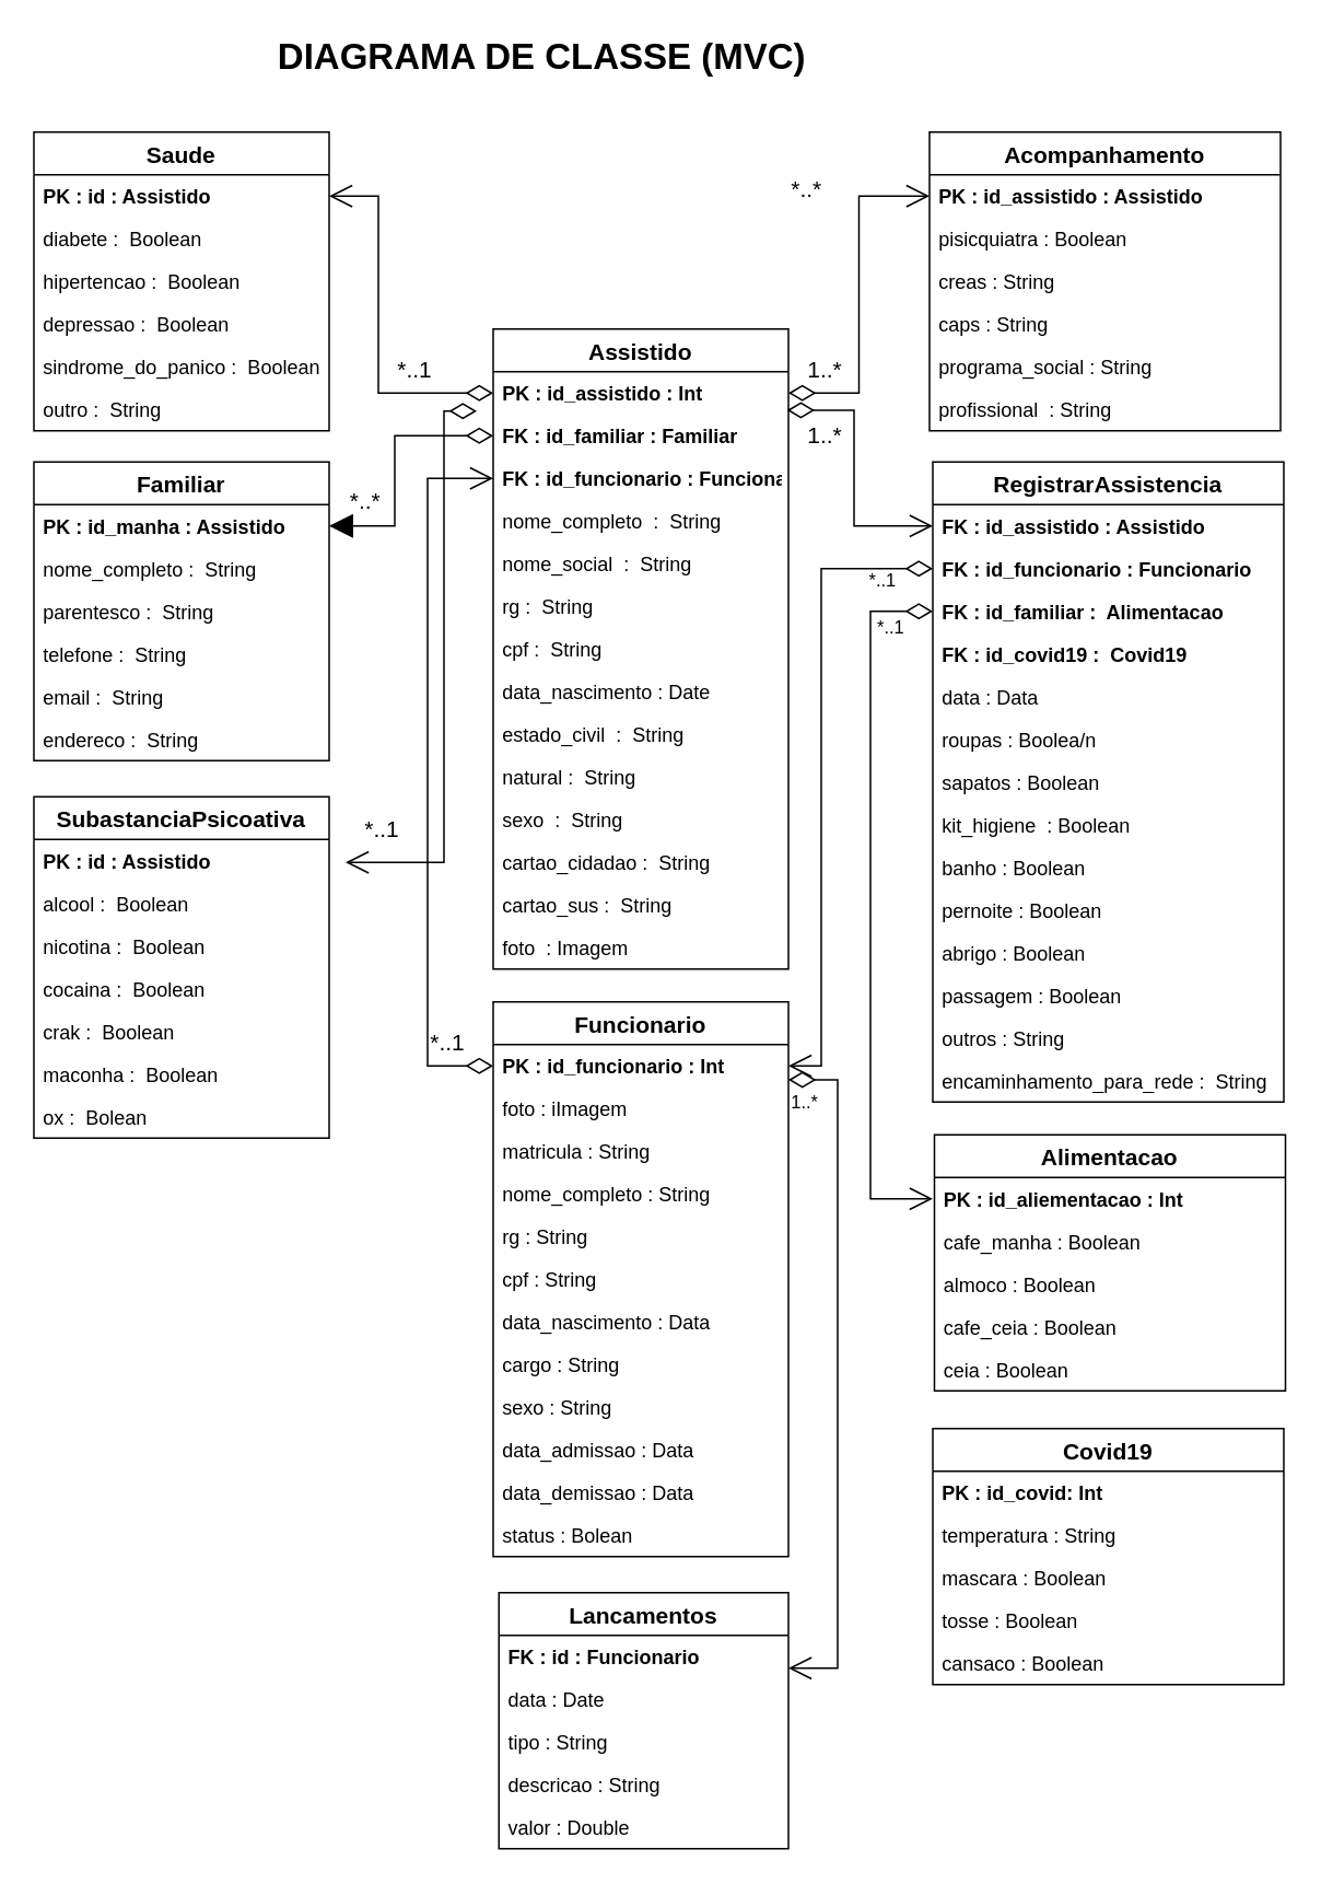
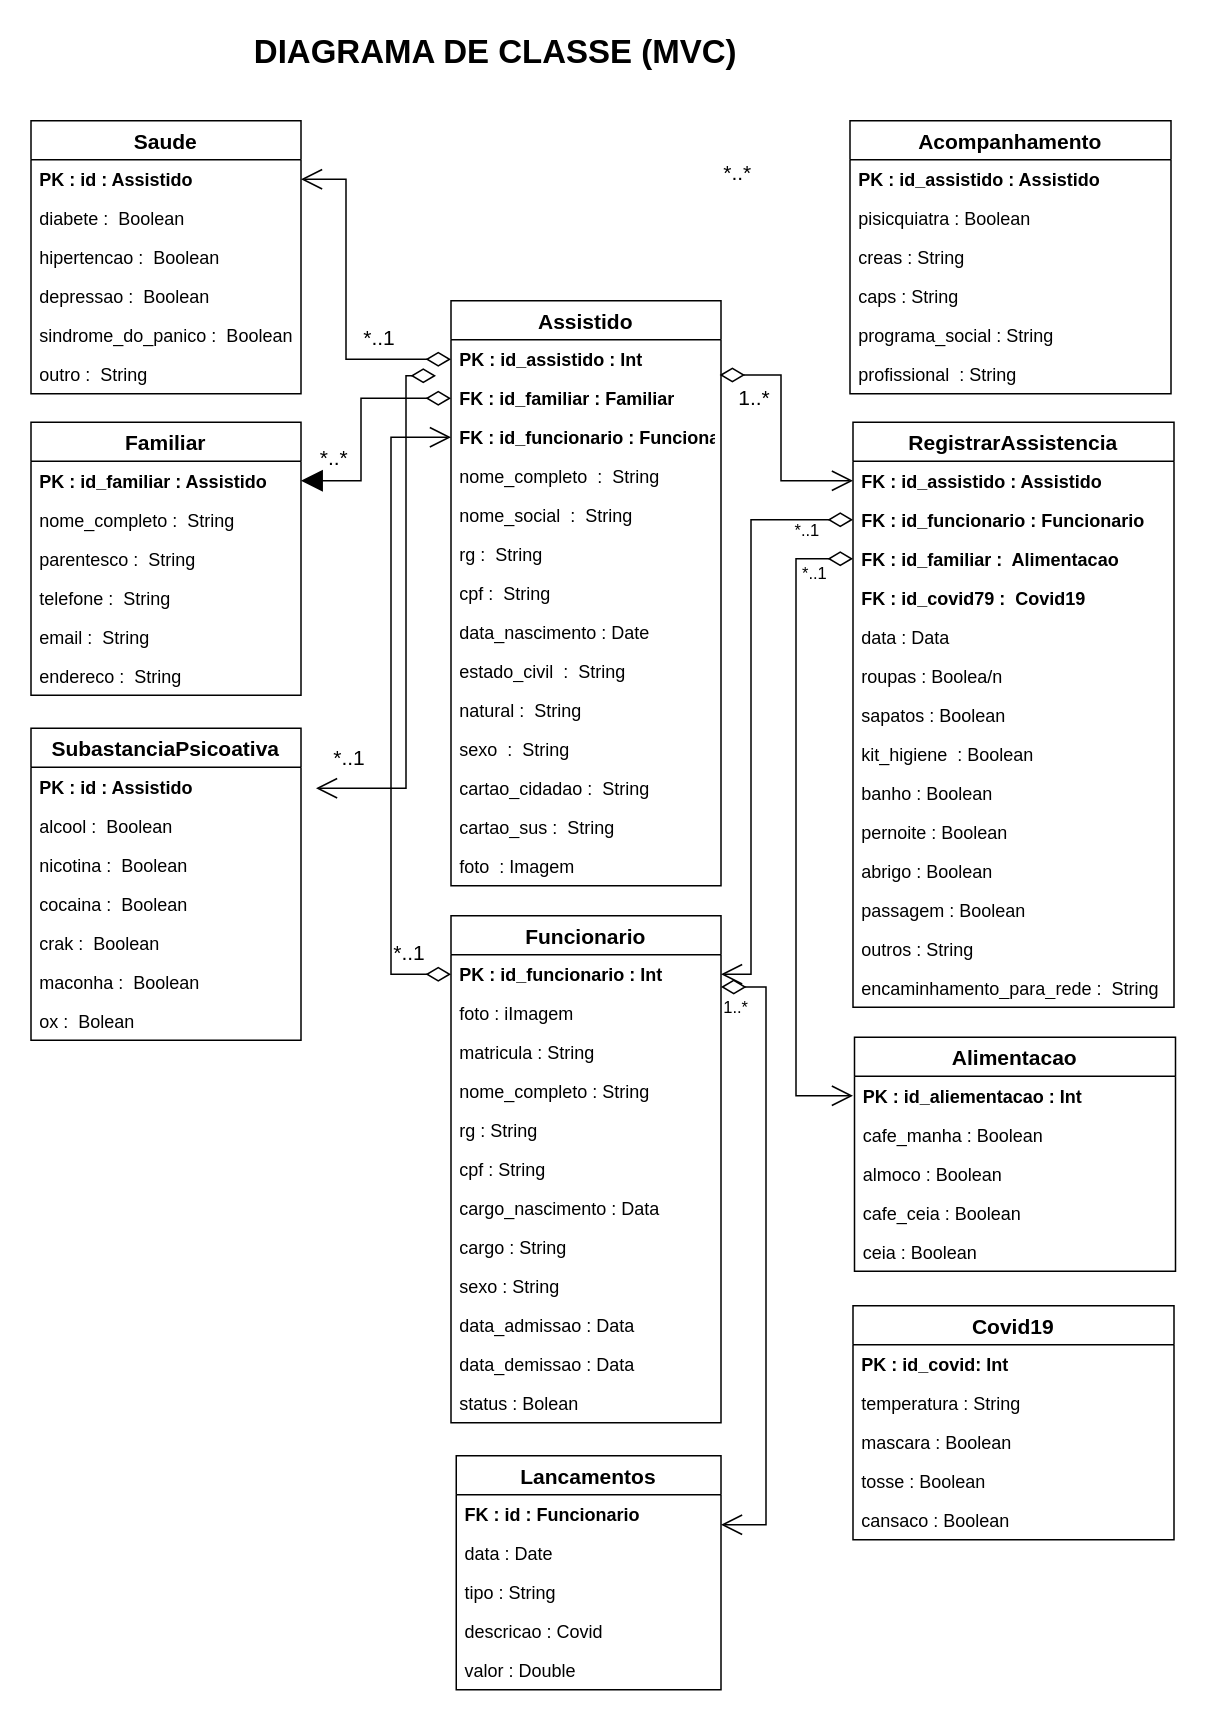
- <mxCell id="82" value="" style="endArrow=open;html=1;endSize=12;startArrow=diamondThin;startSize=14;startFill=0;edgeStyle=orthogonalEdgeStyle;rounded=0;fontSize=14;exitX=1;exitY=0.5;exitDx=0;exitDy=0;" parent="1" source="3" target="66" edge="1"><mxGeometry relative="1" as="geometry"><mxPoint x="500" y="300" as="sourcePoint" /><mxPoint x="450" y="110" as="targetPoint" /></mxGeometry></mxCell>
- <mxCell id="83" value="1..*" style="edgeLabel;resizable=0;html=1;align=left;verticalAlign=top;fontSize=14;" parent="82" connectable="0" vertex="1"><mxGeometry x="-1" relative="1" as="geometry"><mxPoint x="10" y="-29" as="offset" /></mxGeometry></mxCell>
- <mxCell id="21" value="PK : id_manha : Assistido" style="text;strokeColor=none;fillColor=none;align=left;verticalAlign=top;spacingLeft=4;spacingRight=4;overflow=hidden;rotatable=0;points=[[0,0.5],[1,0.5]];portConstraint=eastwest;fontStyle=1" parent="20" vertex="1"><mxGeometry y="26" width="180" height="26" as="geometry" /></mxCell>
+ <mxCell id="21" value="PK : id_familiar : Assistido" style="text;strokeColor=none;fillColor=none;align=left;verticalAlign=top;spacingLeft=4;spacingRight=4;overflow=hidden;rotatable=0;points=[[0,0.5],[1,0.5]];portConstraint=eastwest;fontStyle=1" parent="20" vertex="1"><mxGeometry y="26" width="180" height="26" as="geometry" /></mxCell>
- <mxCell id="44" value="FK : id_covid19 :  Covid19" style="text;strokeColor=none;fillColor=none;align=left;verticalAlign=top;spacingLeft=4;spacingRight=4;overflow=hidden;rotatable=0;points=[[0,0.5],[1,0.5]];portConstraint=eastwest;fontStyle=1" vertex="1" parent="40"><mxGeometry y="104" width="214" height="26" as="geometry" /></mxCell>
+ <mxCell id="44" value="FK : id_covid79 :  Covid19" style="text;strokeColor=none;fillColor=none;align=left;verticalAlign=top;spacingLeft=4;spacingRight=4;overflow=hidden;rotatable=0;points=[[0,0.5],[1,0.5]];portConstraint=eastwest;fontStyle=1" vertex="1" parent="40"><mxGeometry y="104" width="214" height="26" as="geometry" /></mxCell>
- <mxCell id="34" value="data_nascimento : Data" style="text;strokeColor=none;fillColor=none;align=left;verticalAlign=top;spacingLeft=4;spacingRight=4;overflow=hidden;rotatable=0;points=[[0,0.5],[1,0.5]];portConstraint=eastwest;" parent="27" vertex="1"><mxGeometry y="182" width="180" height="26" as="geometry" /></mxCell>
+ <mxCell id="34" value="cargo_nascimento : Data" style="text;strokeColor=none;fillColor=none;align=left;verticalAlign=top;spacingLeft=4;spacingRight=4;overflow=hidden;rotatable=0;points=[[0,0.5],[1,0.5]];portConstraint=eastwest;" parent="27" vertex="1"><mxGeometry y="182" width="180" height="26" as="geometry" /></mxCell>
- <mxCell id="88" value="descricao : String" style="text;strokeColor=none;fillColor=none;align=left;verticalAlign=top;spacingLeft=4;spacingRight=4;overflow=hidden;rotatable=0;points=[[0,0.5],[1,0.5]];portConstraint=eastwest;fontStyle=0" parent="84" vertex="1"><mxGeometry y="104" width="176.5" height="26" as="geometry" /></mxCell>
+ <mxCell id="88" value="descricao : Covid" style="text;strokeColor=none;fillColor=none;align=left;verticalAlign=top;spacingLeft=4;spacingRight=4;overflow=hidden;rotatable=0;points=[[0,0.5],[1,0.5]];portConstraint=eastwest;fontStyle=0" parent="84" vertex="1"><mxGeometry y="104" width="176.5" height="26" as="geometry" /></mxCell>
